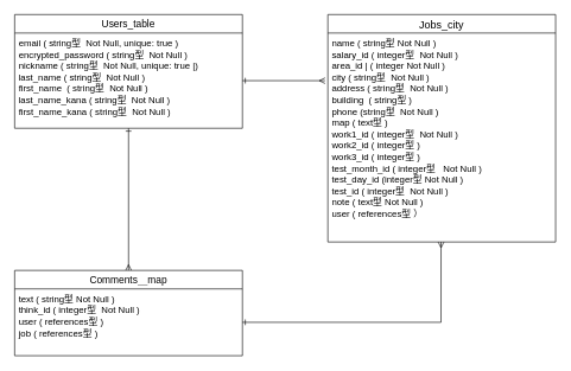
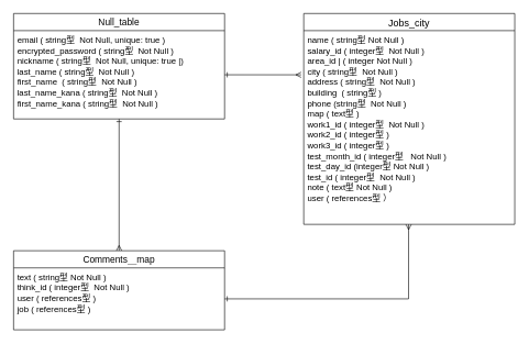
- <mxCell id="2" value="Users_table" style="swimlane;fontStyle=0;childLayout=stackLayout;horizontal=1;startSize=26;horizontalStack=0;resizeParent=1;resizeParentMax=0;resizeLast=0;collapsible=1;marginBottom=0;align=center;fontSize=14;" parent="1" vertex="1"><mxGeometry x="20" y="20" width="320" height="160" as="geometry" /></mxCell>
+ <mxCell id="2" value="Null_table" style="swimlane;fontStyle=0;childLayout=stackLayout;horizontal=1;startSize=26;horizontalStack=0;resizeParent=1;resizeParentMax=0;resizeLast=0;collapsible=1;marginBottom=0;align=center;fontSize=14;" parent="1" vertex="1"><mxGeometry x="20" y="20" width="320" height="160" as="geometry" /></mxCell>
